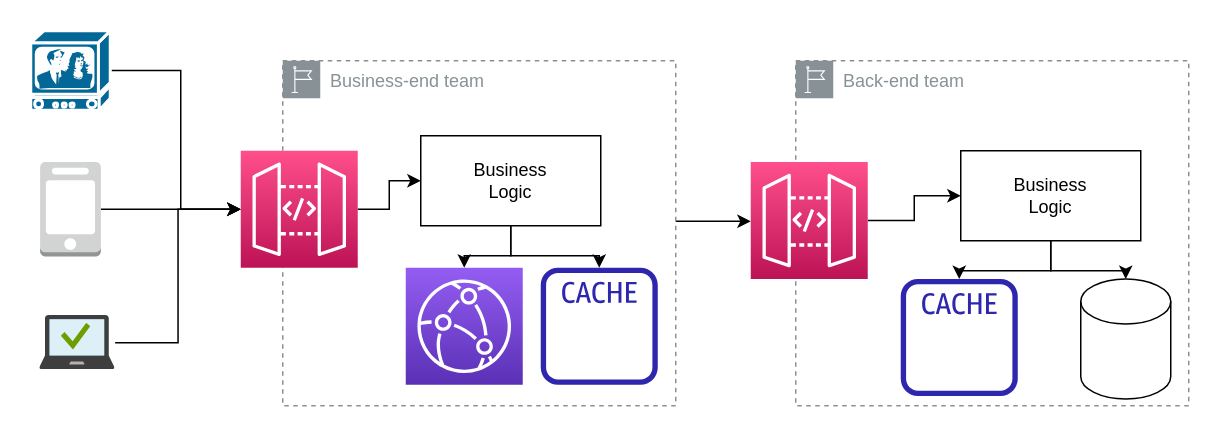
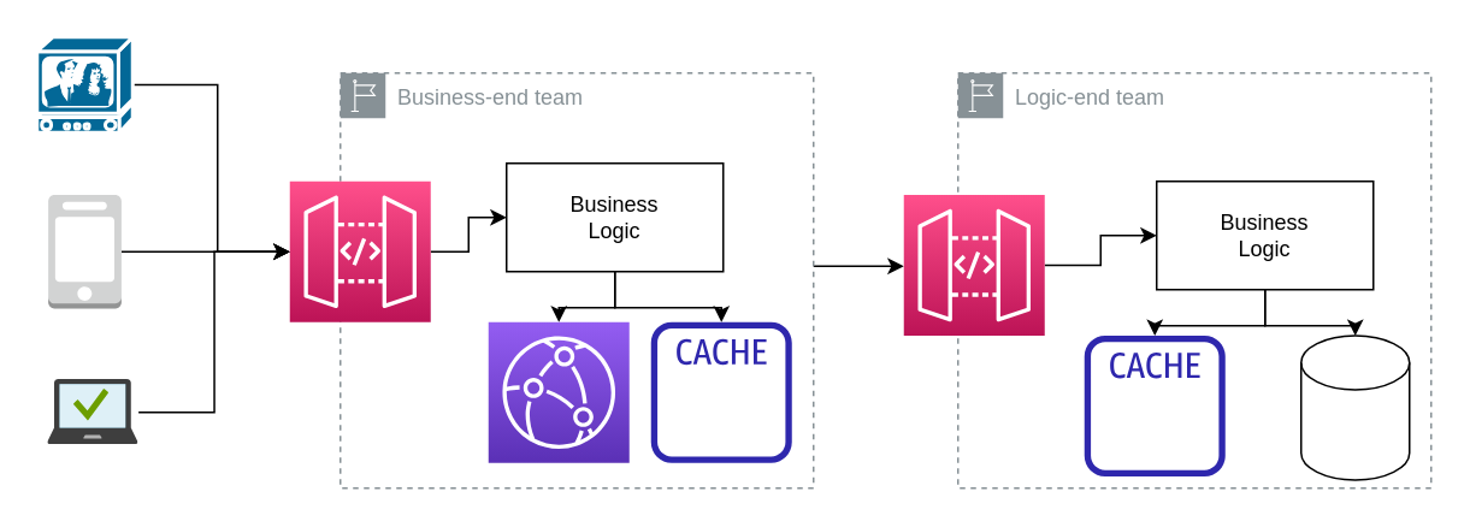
- <mxCell id="2" value="Back-end team" style="sketch=0;outlineConnect=0;gradientColor=none;html=1;whiteSpace=wrap;fontSize=12;fontStyle=0;shape=mxgraph.aws4.group;grIcon=mxgraph.aws4.group_region;strokeColor=#879196;fillColor=none;verticalAlign=top;align=left;spacingLeft=30;fontColor=#879196;dashed=1;" vertex="1" parent="1"><mxGeometry x="530" y="40" width="262" height="230" as="geometry" /></mxCell>
+ <mxCell id="2" value="Logic-end team" style="sketch=0;outlineConnect=0;gradientColor=none;html=1;whiteSpace=wrap;fontSize=12;fontStyle=0;shape=mxgraph.aws4.group;grIcon=mxgraph.aws4.group_region;strokeColor=#879196;fillColor=none;verticalAlign=top;align=left;spacingLeft=30;fontColor=#879196;dashed=1;" vertex="1" parent="1"><mxGeometry x="530" y="40" width="262" height="230" as="geometry" /></mxCell>
